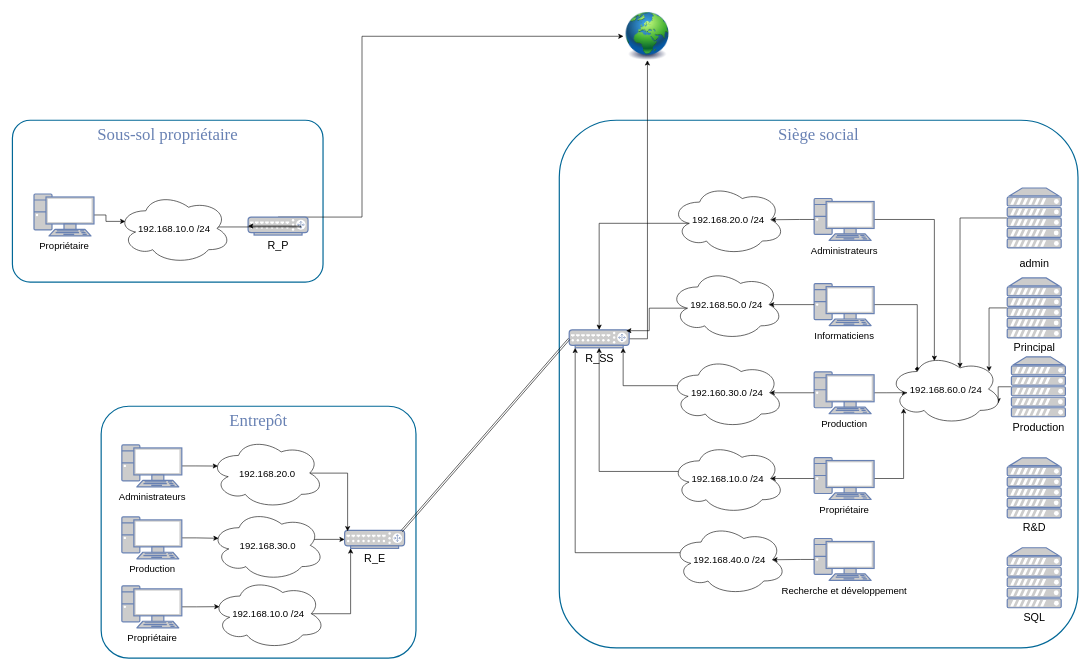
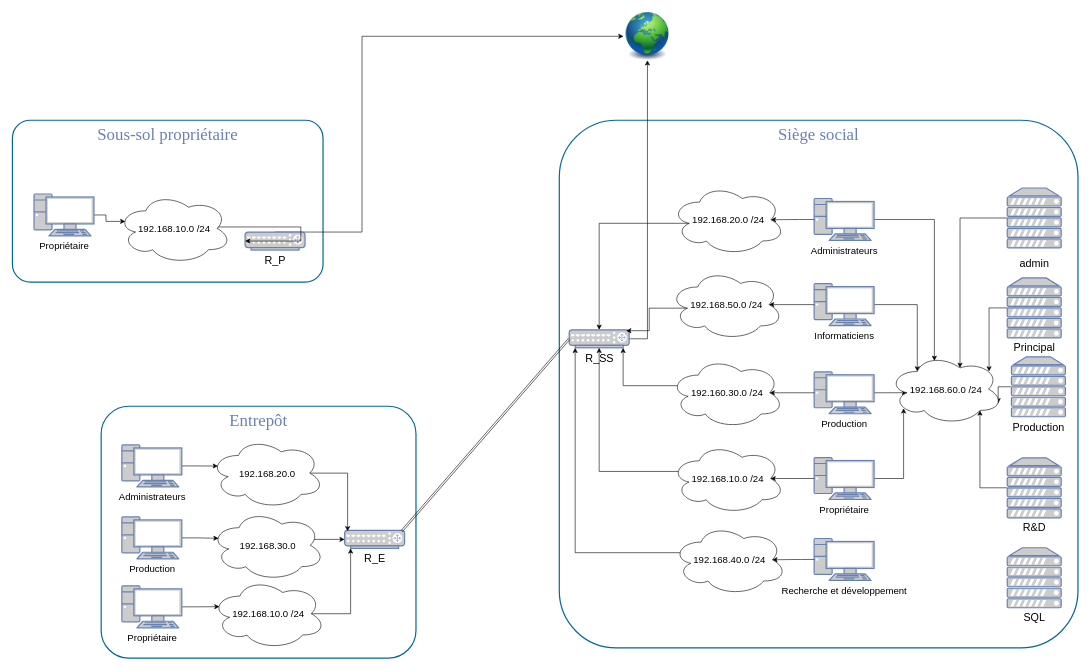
- <mxCell id="26" value="&lt;font style=&quot;font-size: 18px&quot; color=&quot;#000000&quot;&gt;R_P&lt;/font&gt;" style="fontColor=#0066CC;verticalAlign=top;verticalLabelPosition=bottom;labelPosition=center;align=center;html=1;outlineConnect=0;fillColor=#CCCCCC;strokeColor=#6881B3;gradientColor=none;gradientDirection=north;strokeWidth=2;shape=mxgraph.networks.router;" parent="1" vertex="1"><mxGeometry x="413" y="361.5" width="100" height="30" as="geometry" /></mxCell>
+ <mxCell id="26" value="&lt;font style=&quot;font-size: 18px&quot; color=&quot;#000000&quot;&gt;R_P&lt;/font&gt;" style="fontColor=#0066CC;verticalAlign=top;verticalLabelPosition=bottom;labelPosition=center;align=center;html=1;outlineConnect=0;fillColor=#CCCCCC;strokeColor=#6881B3;gradientColor=none;gradientDirection=north;strokeWidth=2;shape=mxgraph.networks.router;" parent="1" vertex="1"><mxGeometry x="408" y="386.5" width="100" height="30" as="geometry" /></mxCell>
- <mxCell id="5" style="edgeStyle=orthogonalEdgeStyle;rounded=0;orthogonalLoop=1;jettySize=auto;html=1;exitX=1;exitY=0.5;exitDx=0;exitDy=0;exitPerimeter=0;entryX=0.25;entryY=0.25;entryDx=0;entryDy=0;entryPerimeter=0;anchorPointDirection=1;startFill=1;endArrow=diamond;" edge="1" parent="1" source="6" target="60"><mxGeometry relative="1" as="geometry" /></mxCell>
+ <mxCell id="5" style="edgeStyle=orthogonalEdgeStyle;rounded=0;orthogonalLoop=1;jettySize=auto;html=1;exitX=1;exitY=0.5;exitDx=0;exitDy=0;exitPerimeter=0;entryX=0.25;entryY=0.25;entryDx=0;entryDy=0;entryPerimeter=0;anchorPointDirection=1;startFill=1;" edge="1" parent="1" source="6" target="60"><mxGeometry relative="1" as="geometry" /></mxCell>
+ <mxCell id="12" style="edgeStyle=orthogonalEdgeStyle;rounded=0;orthogonalLoop=1;jettySize=auto;html=1;exitX=0;exitY=0.5;exitDx=0;exitDy=0;exitPerimeter=0;entryX=0.8;entryY=0.8;entryDx=0;entryDy=0;entryPerimeter=0;anchorPointDirection=1;startFill=1;" edge="1" parent="1" source="13" target="60"><mxGeometry relative="1" as="geometry" /></mxCell>
